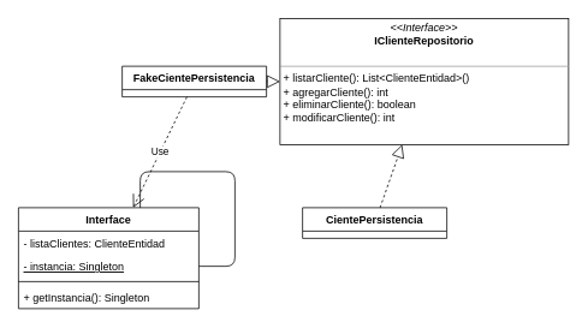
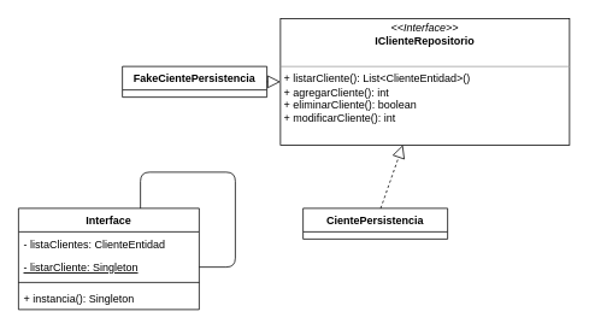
- <mxCell id="11" value="Use" style="endArrow=open;endSize=12;dashed=1;html=1;" parent="1" source="2" target="5" edge="1"><mxGeometry width="160" relative="1" as="geometry"><mxPoint x="200" y="200" as="sourcePoint" /><mxPoint x="360" y="200" as="targetPoint" /></mxGeometry></mxCell>
- <mxCell id="7" value="- instancia: Singleton" style="text;strokeColor=none;fillColor=none;align=left;verticalAlign=top;spacingLeft=4;spacingRight=4;overflow=hidden;rotatable=0;points=[[0,0.5],[1,0.5]];portConstraint=eastwest;fontStyle=4" parent="5" vertex="1"><mxGeometry y="52" width="200" height="26" as="geometry" /></mxCell>
+ <mxCell id="7" value="- listarCliente: Singleton" style="text;strokeColor=none;fillColor=none;align=left;verticalAlign=top;spacingLeft=4;spacingRight=4;overflow=hidden;rotatable=0;points=[[0,0.5],[1,0.5]];portConstraint=eastwest;fontStyle=4" parent="5" vertex="1"><mxGeometry y="52" width="200" height="26" as="geometry" /></mxCell>
- <mxCell id="9" value="+ getInstancia(): Singleton" style="text;strokeColor=none;fillColor=none;align=left;verticalAlign=top;spacingLeft=4;spacingRight=4;overflow=hidden;rotatable=0;points=[[0,0.5],[1,0.5]];portConstraint=eastwest;" parent="5" vertex="1"><mxGeometry y="86" width="200" height="26" as="geometry" /></mxCell>
+ <mxCell id="9" value="+ instancia(): Singleton" style="text;strokeColor=none;fillColor=none;align=left;verticalAlign=top;spacingLeft=4;spacingRight=4;overflow=hidden;rotatable=0;points=[[0,0.5],[1,0.5]];portConstraint=eastwest;" parent="5" vertex="1"><mxGeometry y="86" width="200" height="26" as="geometry" /></mxCell>
